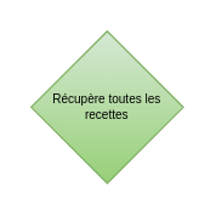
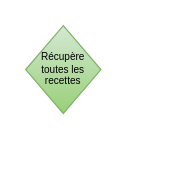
- <mxCell id="2" value="Récupère toutes les recettes" style="rhombus;whiteSpace=wrap;html=1;fontSize=8;align=center;fillColor=#d5e8d4;gradientColor=#97d077;strokeColor=#82b366;" parent="1" vertex="1"><mxGeometry x="20" y="20" width="100" height="100" as="geometry" /></mxCell>
+ <mxCell id="2" value="Récupère toutes les recettes" style="rhombus;whiteSpace=wrap;html=1;fontSize=8;align=center;fillColor=#d5e8d4;gradientColor=#97d077;strokeColor=#82b366;" parent="1" vertex="1"><mxGeometry x="20" y="20" width="60" height="70" as="geometry" /></mxCell>
